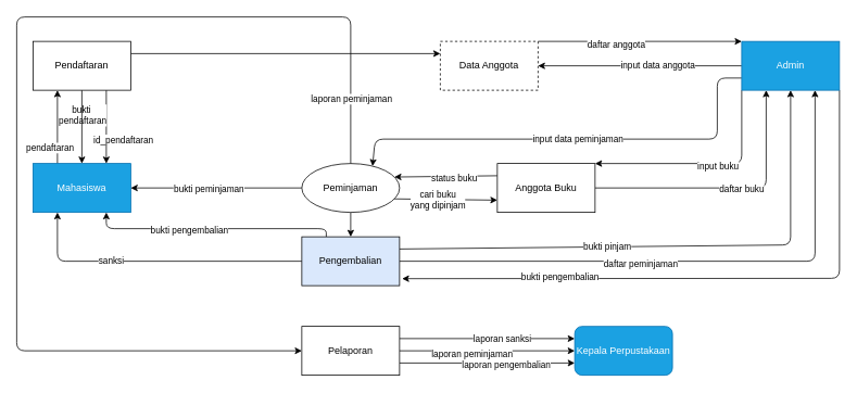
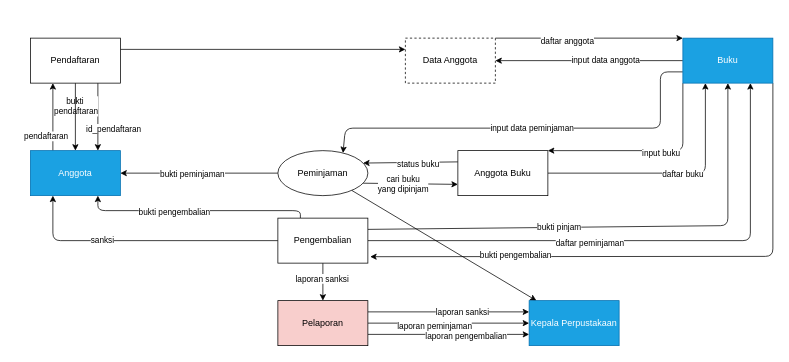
- <mxCell id="52" style="edgeStyle=none;html=1;exitX=0.5;exitY=0;exitDx=0;exitDy=0;" edge="1" parent="1" source="40" target="21"><mxGeometry relative="1" as="geometry"><Array as="points"><mxPoint x="430" y="20" /><mxPoint x="20" y="20" /><mxPoint x="20" y="430" /></Array></mxGeometry></mxCell>
- <mxCell id="53" value="laporan peminjaman" style="edgeLabel;html=1;align=center;verticalAlign=middle;resizable=0;points=[];" vertex="1" connectable="0" parent="52"><mxGeometry x="0.257" y="-2" relative="1" as="geometry"><mxPoint x="412" y="-158" as="offset" /></mxGeometry></mxCell>
- <mxCell id="34" value="Admin" style="rounded=0;whiteSpace=wrap;html=1;fillColor=#1ba1e2;fontColor=#ffffff;strokeColor=#006EAF;" vertex="1" parent="1"><mxGeometry x="910" y="50" width="120" height="60" as="geometry" /></mxCell>
+ <mxCell id="34" value="Buku" style="rounded=0;whiteSpace=wrap;html=1;fillColor=#1ba1e2;fontColor=#ffffff;strokeColor=#006EAF;" vertex="1" parent="1"><mxGeometry x="910" y="50" width="120" height="60" as="geometry" /></mxCell>
- <mxCell id="12" value="Mahasiswa" style="rounded=0;whiteSpace=wrap;html=1;fillColor=#1ba1e2;fontColor=#ffffff;strokeColor=#006EAF;" vertex="1" parent="1"><mxGeometry x="40" y="200" width="120" height="60" as="geometry" /></mxCell>
+ <mxCell id="12" value="Anggota" style="rounded=0;whiteSpace=wrap;html=1;fillColor=#1ba1e2;fontColor=#ffffff;strokeColor=#006EAF;" vertex="1" parent="1"><mxGeometry x="40" y="200" width="120" height="60" as="geometry" /></mxCell>
- <mxCell id="35" style="edgeStyle=none;html=1;" edge="1" parent="1" source="40" target="48"><mxGeometry relative="1" as="geometry" /></mxCell>
+ <mxCell id="35" style="edgeStyle=none;html=1;" edge="1" parent="1" source="40" target="54"><mxGeometry relative="1" as="geometry" /></mxCell>
- <mxCell id="48" value="Pengembalian" style="rounded=0;whiteSpace=wrap;html=1;fillColor=#dae8fc;" vertex="1" parent="1"><mxGeometry x="370" y="290" width="120" height="60" as="geometry" /></mxCell>
+ <mxCell id="48" value="Pengembalian" style="rounded=0;whiteSpace=wrap;html=1;" vertex="1" parent="1"><mxGeometry x="370" y="290" width="120" height="60" as="geometry" /></mxCell>
+ <mxCell id="46" style="edgeStyle=none;html=1;" edge="1" parent="1" source="48" target="21"><mxGeometry relative="1" as="geometry" /></mxCell>
+ <mxCell id="47" value="laporan sanksi" style="edgeLabel;html=1;align=center;verticalAlign=middle;resizable=0;points=[];" vertex="1" connectable="0" parent="46"><mxGeometry x="-0.565" y="-2" relative="1" as="geometry"><mxPoint y="9" as="offset" /></mxGeometry></mxCell>
- <mxCell id="21" value="Pelaporan" style="rounded=0;whiteSpace=wrap;html=1;" vertex="1" parent="1"><mxGeometry x="370" y="400" width="120" height="60" as="geometry" /></mxCell>
+ <mxCell id="21" value="Pelaporan" style="rounded=0;whiteSpace=wrap;html=1;fillColor=#f8cecc;" vertex="1" parent="1"><mxGeometry x="370" y="400" width="120" height="60" as="geometry" /></mxCell>
- <mxCell id="54" value="Kepala Perpustakaan" style="whiteSpace=wrap;html=1;fillColor=#1ba1e2;fontColor=#ffffff;strokeColor=#006EAF;rounded=1;" vertex="1" parent="1"><mxGeometry x="705" y="400" width="120" height="60" as="geometry" /></mxCell>
+ <mxCell id="54" value="Kepala Perpustakaan" style="rounded=0;whiteSpace=wrap;html=1;fillColor=#1ba1e2;fontColor=#ffffff;strokeColor=#006EAF;" vertex="1" parent="1"><mxGeometry x="705" y="400" width="120" height="60" as="geometry" /></mxCell>
